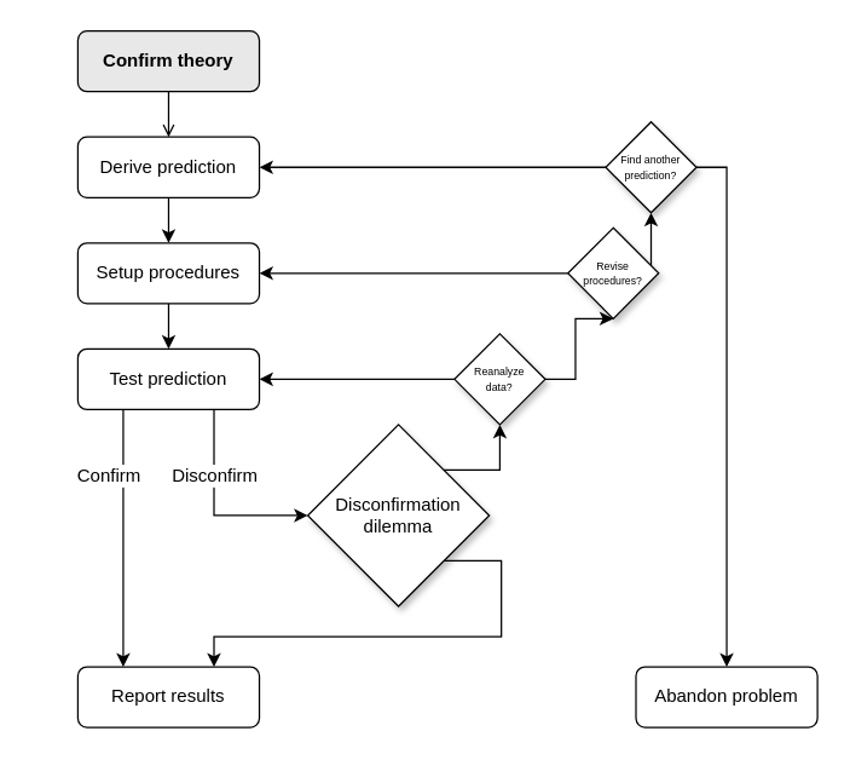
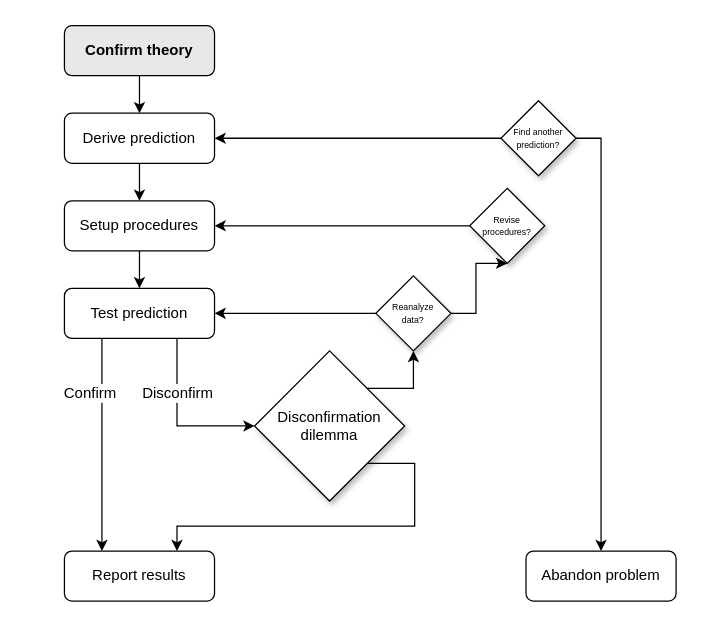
- <mxCell id="11" style="edgeStyle=orthogonalEdgeStyle;rounded=0;orthogonalLoop=1;jettySize=auto;html=1;entryX=0.5;entryY=0;entryDx=0;entryDy=0;endArrow=open;" edge="1" parent="1" source="12" target="4"><mxGeometry relative="1" as="geometry" /></mxCell>
+ <mxCell id="11" style="edgeStyle=orthogonalEdgeStyle;rounded=0;orthogonalLoop=1;jettySize=auto;html=1;entryX=0.5;entryY=0;entryDx=0;entryDy=0;" edge="1" parent="1" source="12" target="4"><mxGeometry relative="1" as="geometry" /></mxCell>
- <mxCell id="21" style="edgeStyle=orthogonalEdgeStyle;rounded=0;jumpSize=6;orthogonalLoop=1;jettySize=auto;html=1;exitX=1;exitY=0.5;exitDx=0;exitDy=0;entryX=0.5;entryY=1;entryDx=0;entryDy=0;fontSize=7;endArrow=classic;endFill=1;" edge="1" parent="1" source="22" target="23"><mxGeometry relative="1" as="geometry"><Array as="points"><mxPoint x="430" y="180" /></Array></mxGeometry></mxCell>
